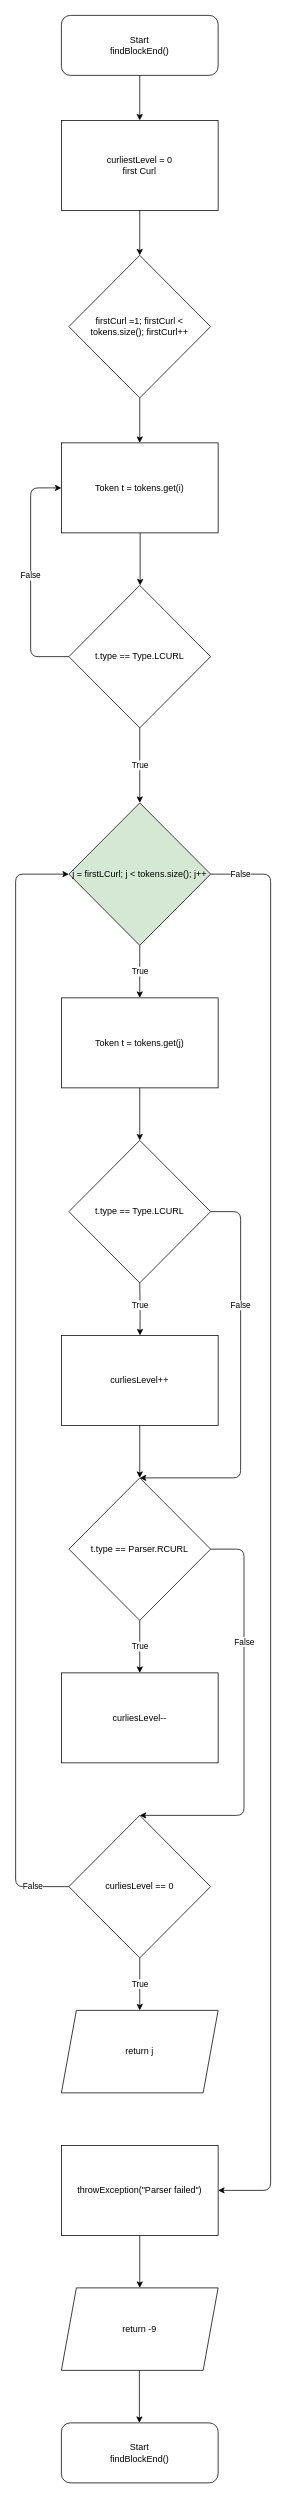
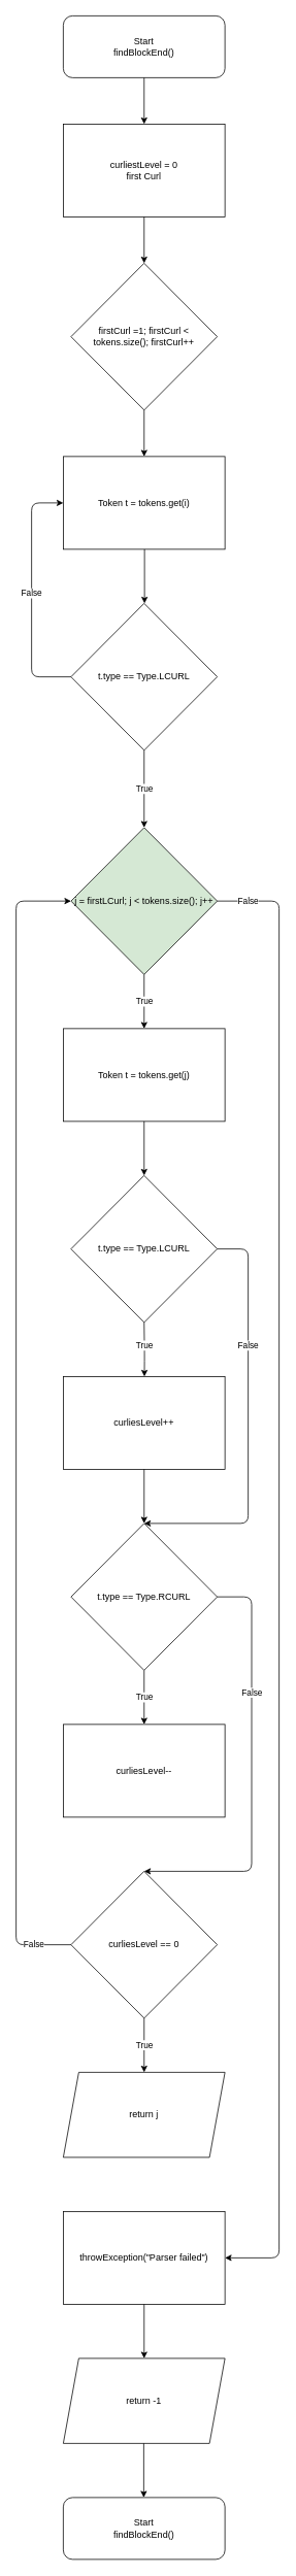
- <mxCell id="21" value="t.type == Parser.RCURL" style="rhombus;whiteSpace=wrap;html=1;" vertex="1" parent="1"><mxGeometry x="91" y="1970" width="189" height="190" as="geometry" /></mxCell>
+ <mxCell id="21" value="t.type == Type.RCURL" style="rhombus;whiteSpace=wrap;html=1;" vertex="1" parent="1"><mxGeometry x="91" y="1970" width="189" height="190" as="geometry" /></mxCell>
- <mxCell id="33" value="return -9" style="shape=parallelogram;perimeter=parallelogramPerimeter;whiteSpace=wrap;html=1;fixedSize=1;" vertex="1" parent="1"><mxGeometry x="81" y="3050" width="209" height="110" as="geometry" /></mxCell>
+ <mxCell id="33" value="return -1" style="shape=parallelogram;perimeter=parallelogramPerimeter;whiteSpace=wrap;html=1;fixedSize=1;" vertex="1" parent="1"><mxGeometry x="81" y="3050" width="209" height="110" as="geometry" /></mxCell>
